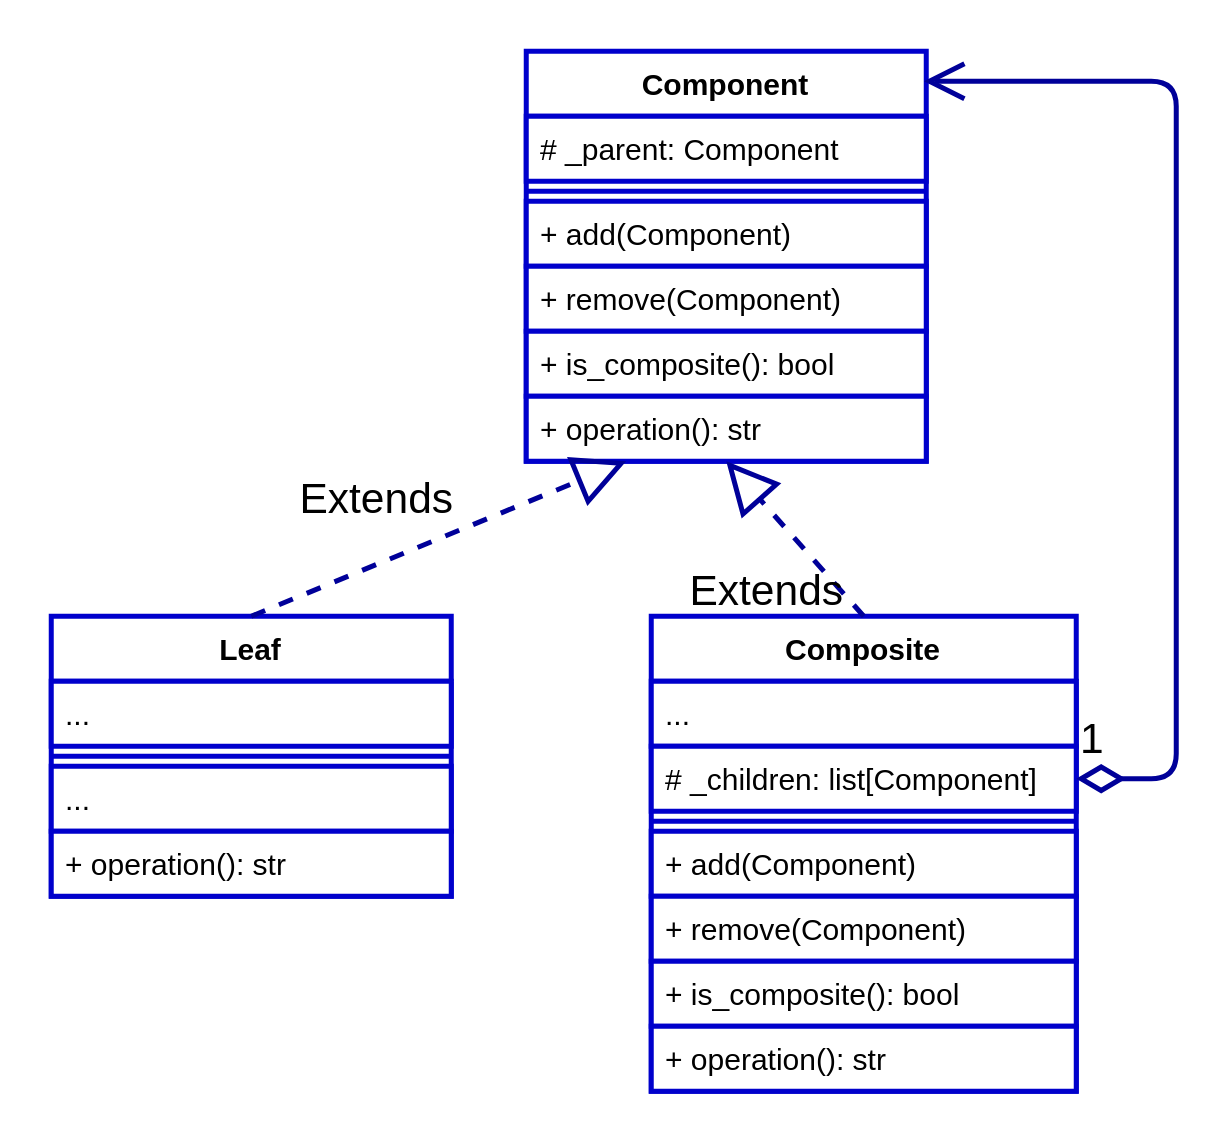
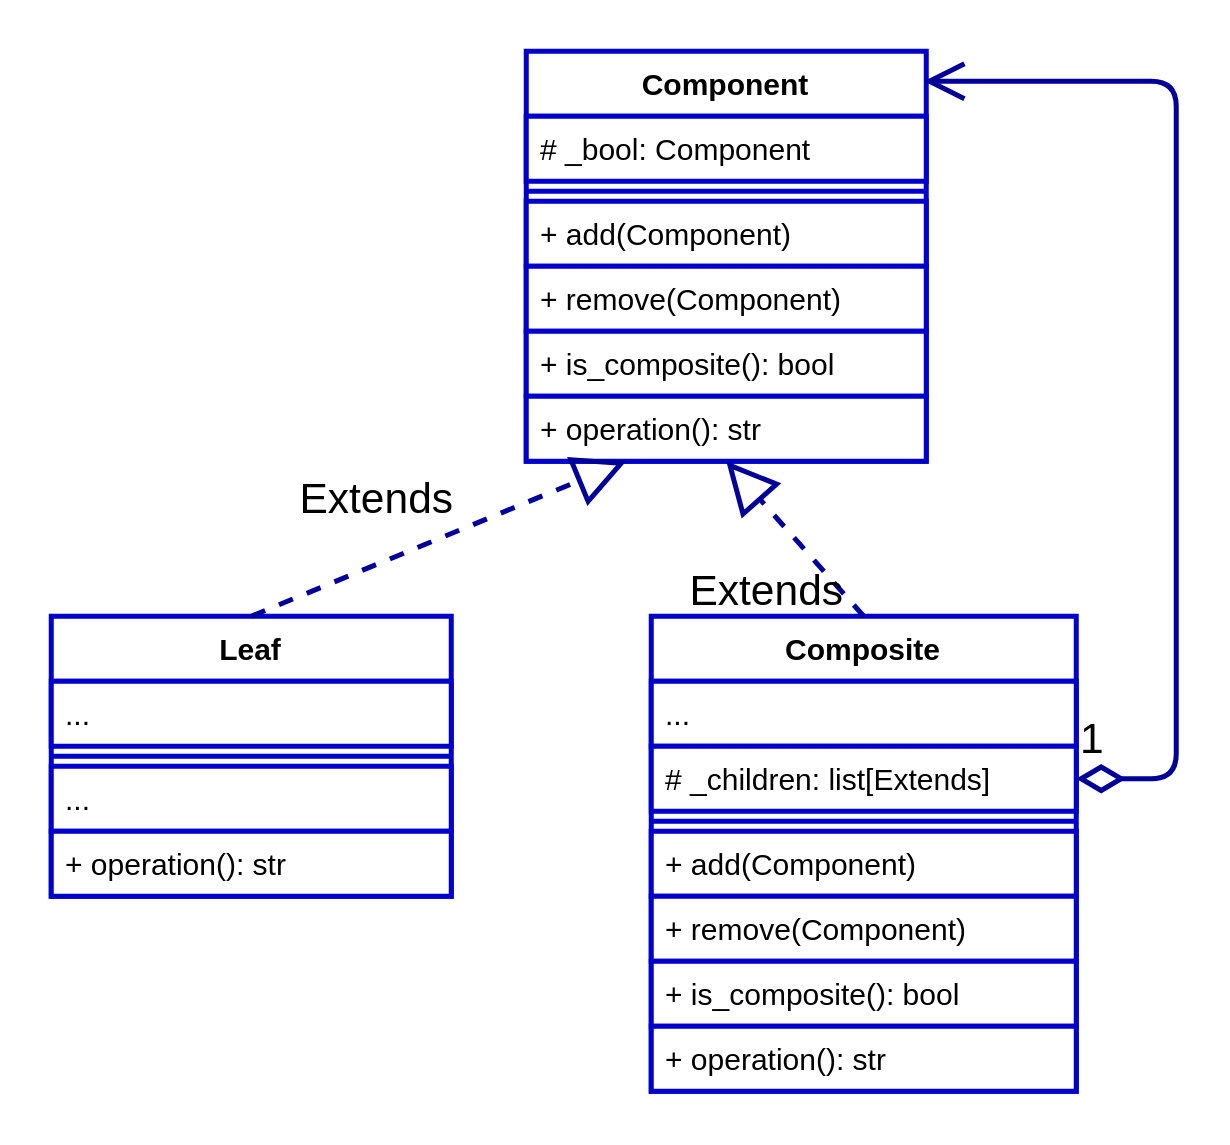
- <mxCell id="3" value="# _parent: Component" style="text;align=left;verticalAlign=top;spacingLeft=4;spacingRight=4;overflow=hidden;rotatable=0;points=[[0,0.5],[1,0.5]];portConstraint=eastwest;fontColor=#000000;strokeColor=#0000CC;strokeWidth=2;fillColor=#FFFFFF;" vertex="1" parent="2"><mxGeometry y="26" width="160" height="26" as="geometry" /></mxCell>
+ <mxCell id="3" value="# _bool: Component" style="text;align=left;verticalAlign=top;spacingLeft=4;spacingRight=4;overflow=hidden;rotatable=0;points=[[0,0.5],[1,0.5]];portConstraint=eastwest;fontColor=#000000;strokeColor=#0000CC;strokeWidth=2;fillColor=#FFFFFF;" vertex="1" parent="2"><mxGeometry y="26" width="160" height="26" as="geometry" /></mxCell>
- <mxCell id="16" value="# _children: list[Component]" style="text;align=left;verticalAlign=top;spacingLeft=4;spacingRight=4;overflow=hidden;rotatable=0;points=[[0,0.5],[1,0.5]];portConstraint=eastwest;fontColor=#000000;strokeColor=#0000CC;strokeWidth=2;fillColor=#FFFFFF;" vertex="1" parent="14"><mxGeometry y="52" width="170" height="26" as="geometry" /></mxCell>
+ <mxCell id="16" value="# _children: list[Extends]" style="text;align=left;verticalAlign=top;spacingLeft=4;spacingRight=4;overflow=hidden;rotatable=0;points=[[0,0.5],[1,0.5]];portConstraint=eastwest;fontColor=#000000;strokeColor=#0000CC;strokeWidth=2;fillColor=#FFFFFF;" vertex="1" parent="14"><mxGeometry y="52" width="170" height="26" as="geometry" /></mxCell>
